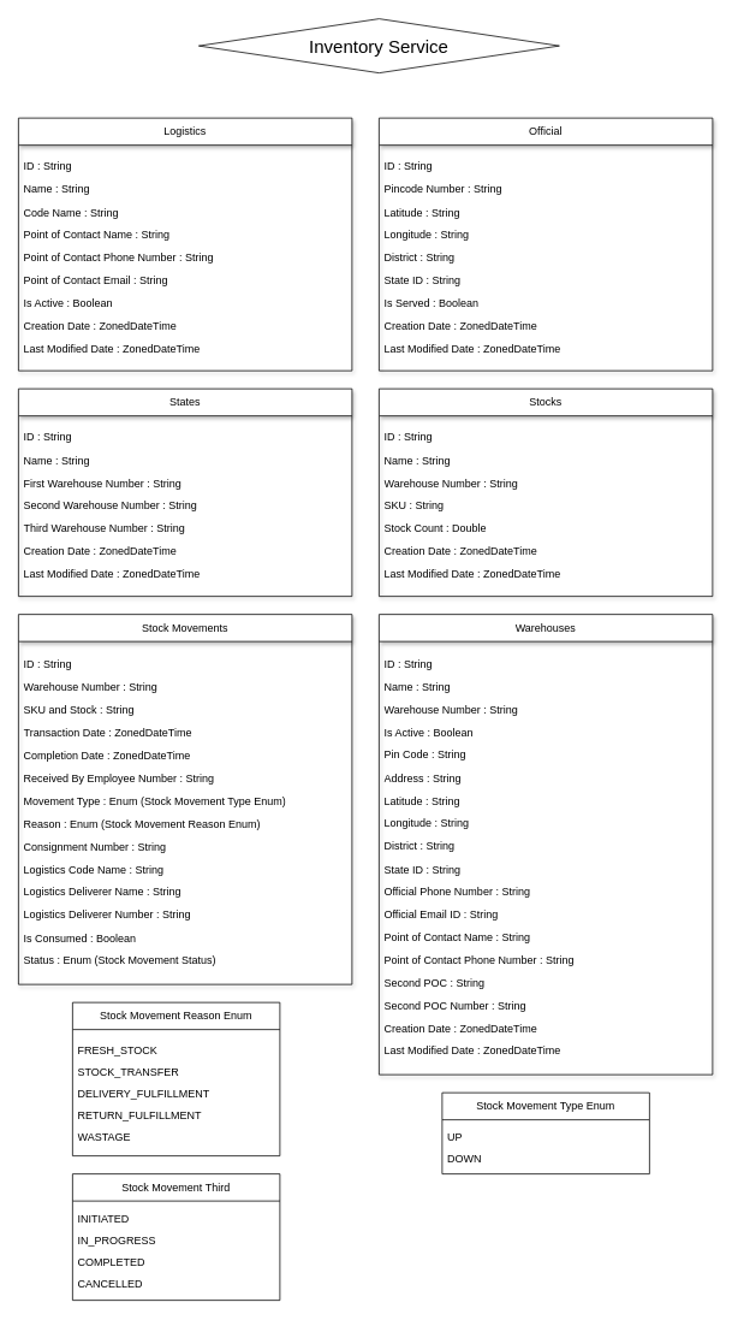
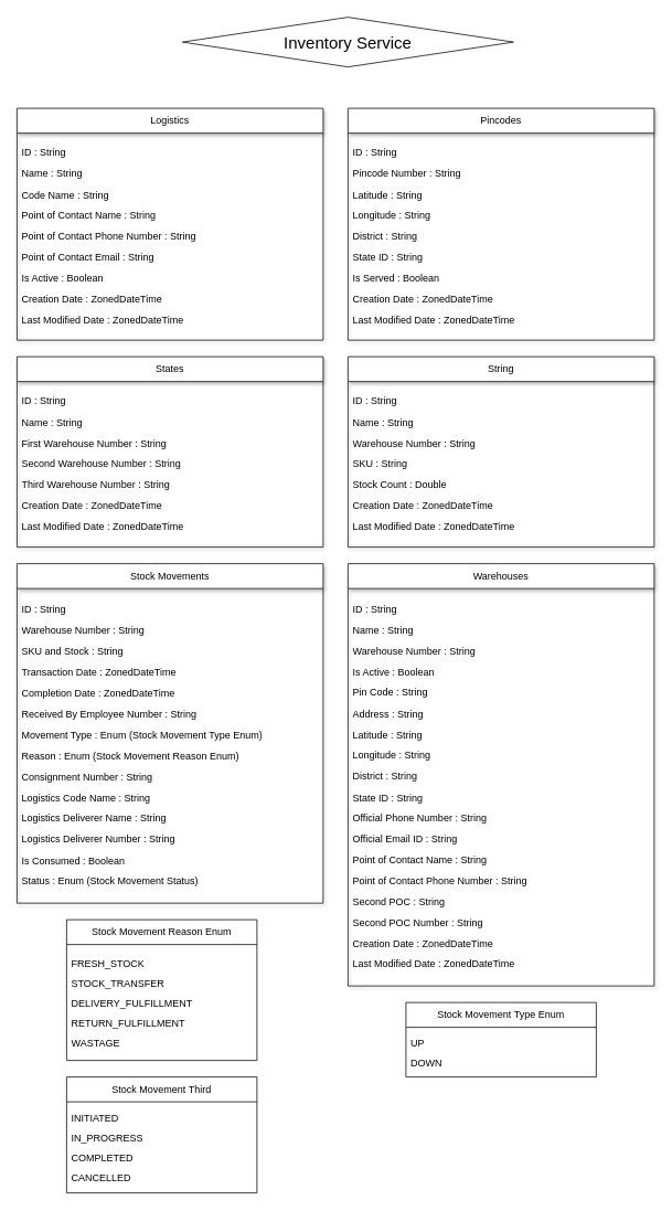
- <mxCell id="5" value="Official" style="swimlane;fontStyle=0;childLayout=stackLayout;horizontal=1;startSize=30;horizontalStack=0;resizeParent=1;resizeParentMax=0;resizeLast=0;collapsible=1;marginBottom=0;whiteSpace=wrap;html=1;shadow=1;" vertex="1" parent="1"><mxGeometry x="420" y="130" width="370" height="280" as="geometry" /></mxCell>
+ <mxCell id="5" value="Pincodes" style="swimlane;fontStyle=0;childLayout=stackLayout;horizontal=1;startSize=30;horizontalStack=0;resizeParent=1;resizeParentMax=0;resizeLast=0;collapsible=1;marginBottom=0;whiteSpace=wrap;html=1;shadow=1;" vertex="1" parent="1"><mxGeometry x="420" y="130" width="370" height="280" as="geometry" /></mxCell>
- <mxCell id="9" value="Stocks" style="swimlane;fontStyle=0;childLayout=stackLayout;horizontal=1;startSize=30;horizontalStack=0;resizeParent=1;resizeParentMax=0;resizeLast=0;collapsible=1;marginBottom=0;whiteSpace=wrap;html=1;shadow=1;" vertex="1" parent="1"><mxGeometry x="420" y="430" width="370" height="230" as="geometry" /></mxCell>
+ <mxCell id="9" value="String" style="swimlane;fontStyle=0;childLayout=stackLayout;horizontal=1;startSize=30;horizontalStack=0;resizeParent=1;resizeParentMax=0;resizeLast=0;collapsible=1;marginBottom=0;whiteSpace=wrap;html=1;shadow=1;" vertex="1" parent="1"><mxGeometry x="420" y="430" width="370" height="230" as="geometry" /></mxCell>
